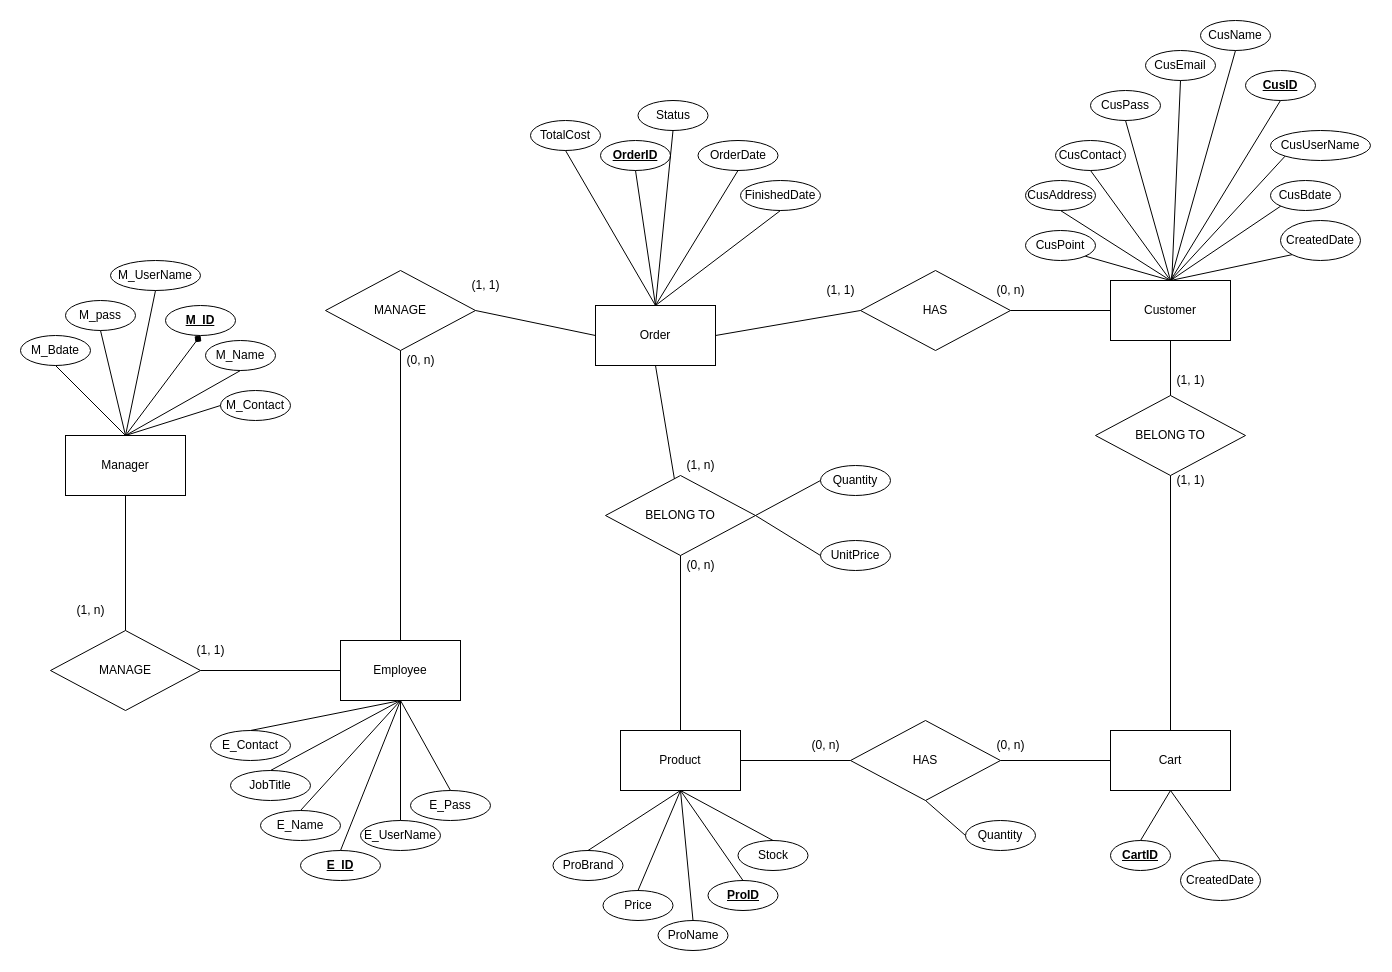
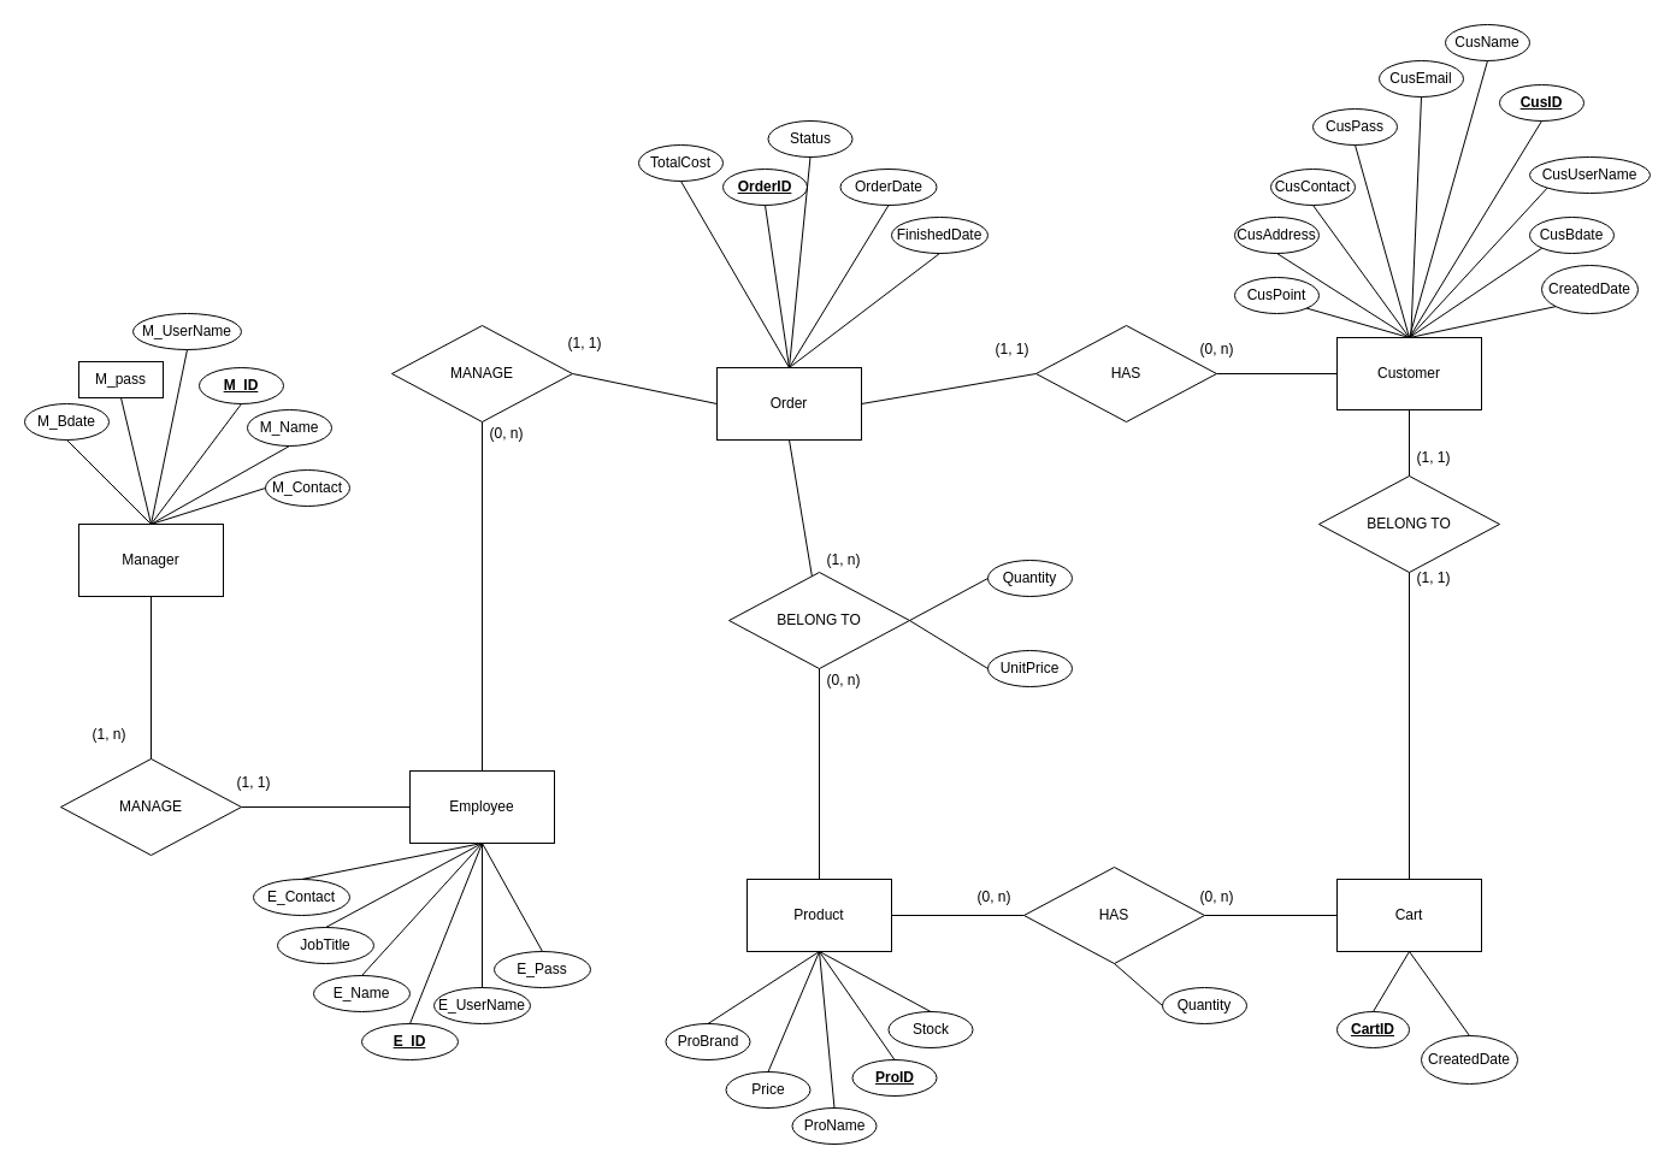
- <mxCell id="74" value="M_pass" style="ellipse;whiteSpace=wrap;html=1;" vertex="1" parent="1"><mxGeometry x="65" y="300" width="70" height="30" as="geometry" /></mxCell>
+ <mxCell id="74" value="M_pass" style="whiteSpace=wrap;html=1;rounded=0;" vertex="1" parent="1"><mxGeometry x="65" y="300" width="70" height="30" as="geometry" /></mxCell>
- <mxCell id="18" value="" style="endArrow=diamond;html=1;rounded=0;entryX=0.5;entryY=1;entryDx=0;entryDy=0;exitX=0.5;exitY=0;exitDx=0;exitDy=0;" edge="1" parent="1" source="17" target="12"><mxGeometry width="50" height="50" relative="1" as="geometry"><mxPoint x="-170" y="545" as="sourcePoint" /><mxPoint x="-120" y="495" as="targetPoint" /></mxGeometry></mxCell>
+ <mxCell id="18" value="" style="endArrow=none;html=1;rounded=0;entryX=0.5;entryY=1;entryDx=0;entryDy=0;exitX=0.5;exitY=0;exitDx=0;exitDy=0;" edge="1" parent="1" source="17" target="12"><mxGeometry width="50" height="50" relative="1" as="geometry"><mxPoint x="-170" y="545" as="sourcePoint" /><mxPoint x="-120" y="495" as="targetPoint" /></mxGeometry></mxCell>
